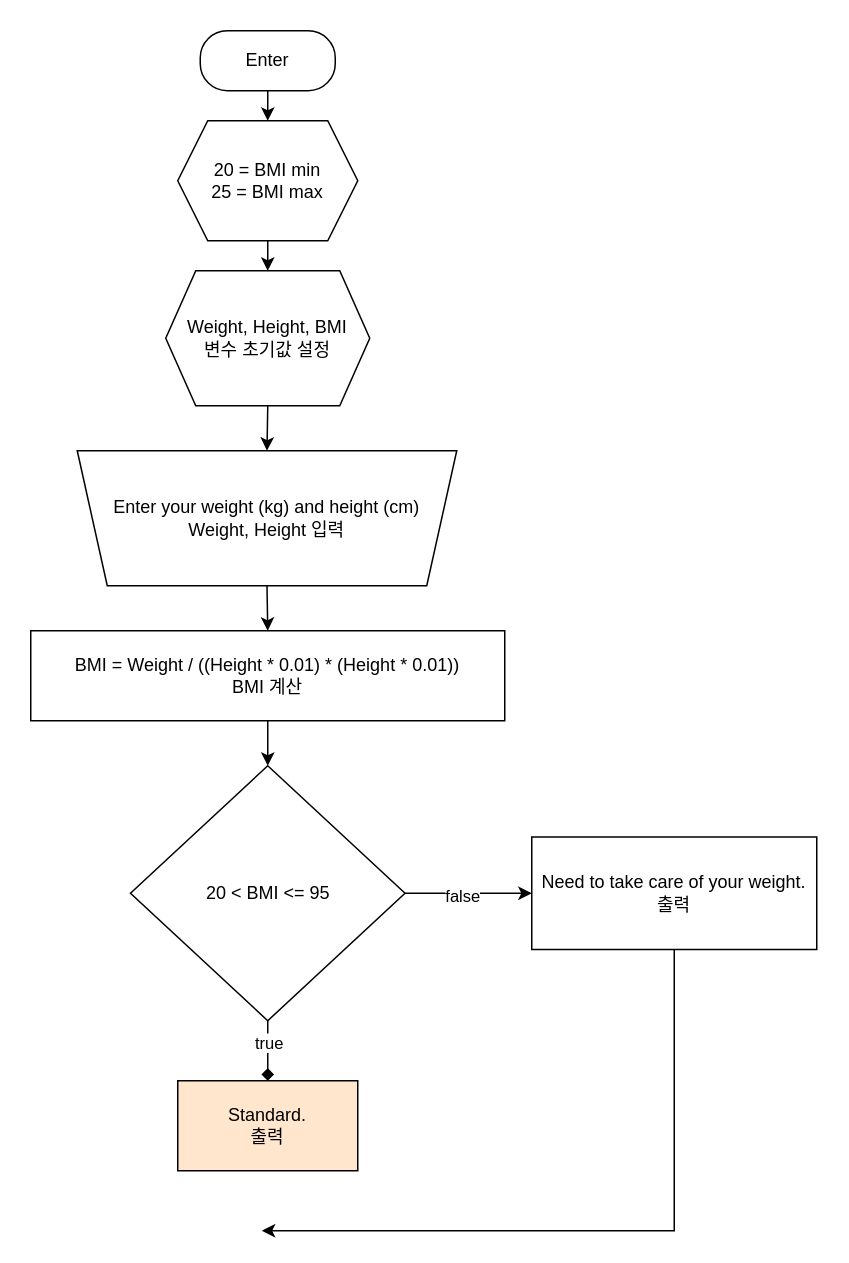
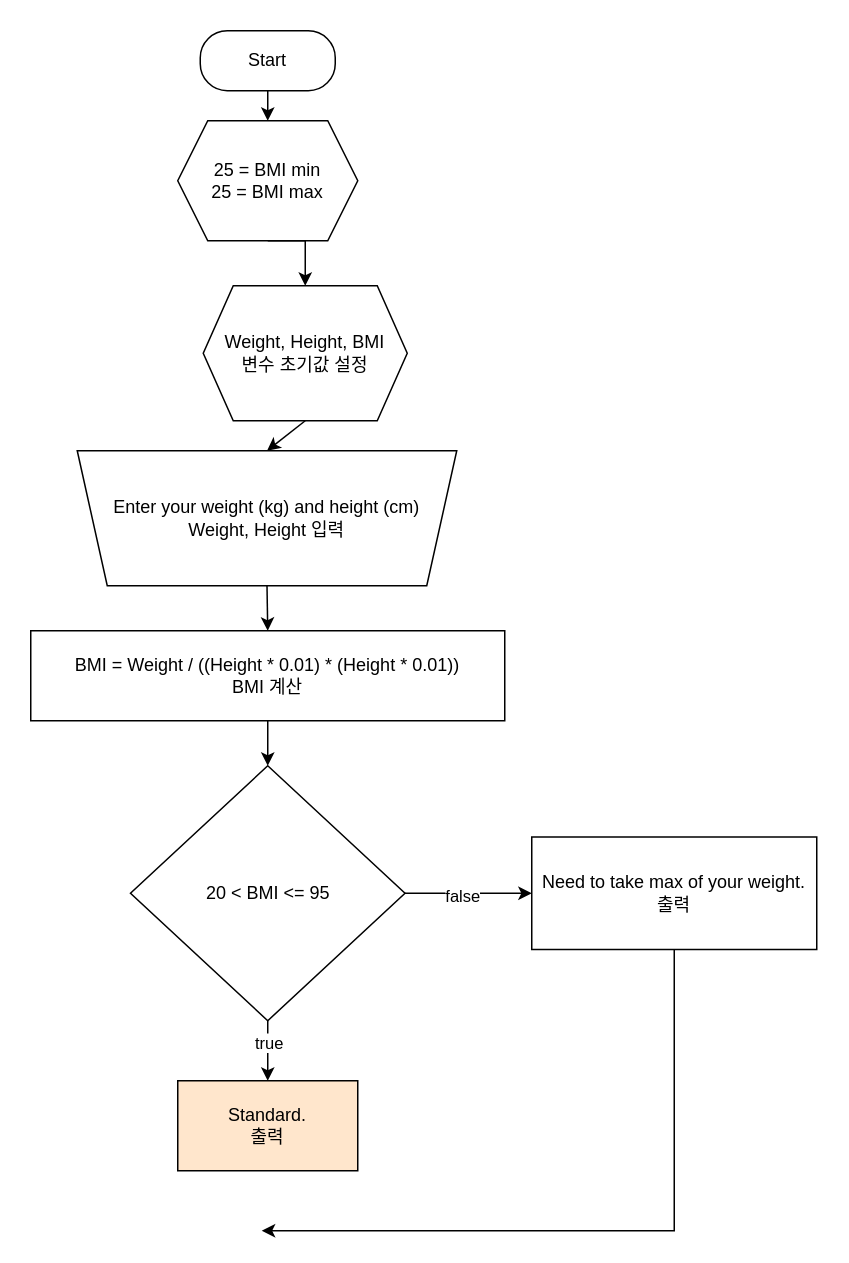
- <mxCell id="3" value="Enter" style="rounded=1;whiteSpace=wrap;html=1;arcSize=45;" vertex="1" parent="1"><mxGeometry x="133" y="20" width="90" height="40" as="geometry" /></mxCell>
+ <mxCell id="3" value="Start" style="rounded=1;whiteSpace=wrap;html=1;arcSize=45;" vertex="1" parent="1"><mxGeometry x="133" y="20" width="90" height="40" as="geometry" /></mxCell>
- <mxCell id="19" value="20 = BMI min&lt;br&gt;25 = BMI max" style="shape=hexagon;perimeter=hexagonPerimeter2;whiteSpace=wrap;html=1;fixedSize=1;" vertex="1" parent="1"><mxGeometry x="118" y="80" width="120" height="80" as="geometry" /></mxCell>
+ <mxCell id="19" value="25 = BMI min&lt;br&gt;25 = BMI max" style="shape=hexagon;perimeter=hexagonPerimeter2;whiteSpace=wrap;html=1;fixedSize=1;" vertex="1" parent="1"><mxGeometry x="118" y="80" width="120" height="80" as="geometry" /></mxCell>
- <mxCell id="6" value="&lt;div&gt;Weight,&amp;nbsp;&lt;span style=&quot;background-color: initial;&quot;&gt;Height,&amp;nbsp;&lt;/span&gt;&lt;span style=&quot;background-color: initial;&quot;&gt;BMI&lt;/span&gt;&lt;/div&gt;&lt;div&gt;변수 초기값 설정&lt;/div&gt;" style="shape=hexagon;perimeter=hexagonPerimeter2;whiteSpace=wrap;html=1;fixedSize=1;" vertex="1" parent="1"><mxGeometry x="110" y="180" width="136" height="90" as="geometry" /></mxCell>
+ <mxCell id="6" value="&lt;div&gt;Weight,&amp;nbsp;&lt;span style=&quot;background-color: initial;&quot;&gt;Height,&amp;nbsp;&lt;/span&gt;&lt;span style=&quot;background-color: initial;&quot;&gt;BMI&lt;/span&gt;&lt;/div&gt;&lt;div&gt;변수 초기값 설정&lt;/div&gt;" style="shape=hexagon;perimeter=hexagonPerimeter2;whiteSpace=wrap;html=1;fixedSize=1;" vertex="1" parent="1"><mxGeometry x="135" y="190" width="136" height="90" as="geometry" /></mxCell>
- <mxCell id="17" value="Need to take care of your weight.&lt;br&gt;출력" style="rounded=0;whiteSpace=wrap;html=1;" vertex="1" parent="1"><mxGeometry x="354" y="557.5" width="190" height="75" as="geometry" /></mxCell>
+ <mxCell id="17" value="Need to take max of your weight.&lt;br&gt;출력" style="rounded=0;whiteSpace=wrap;html=1;" vertex="1" parent="1"><mxGeometry x="354" y="557.5" width="190" height="75" as="geometry" /></mxCell>
- <mxCell id="10" style="edgeStyle=orthogonalEdgeStyle;rounded=0;orthogonalLoop=1;jettySize=auto;html=1;exitX=0.5;exitY=1;exitDx=0;exitDy=0;entryX=0.5;entryY=0;entryDx=0;entryDy=0;endArrow=diamond;" edge="1" parent="1" source="14" target="15"><mxGeometry relative="1" as="geometry" /></mxCell>
+ <mxCell id="10" style="edgeStyle=orthogonalEdgeStyle;rounded=0;orthogonalLoop=1;jettySize=auto;html=1;exitX=0.5;exitY=1;exitDx=0;exitDy=0;entryX=0.5;entryY=0;entryDx=0;entryDy=0;" edge="1" parent="1" source="14" target="15"><mxGeometry relative="1" as="geometry" /></mxCell>
